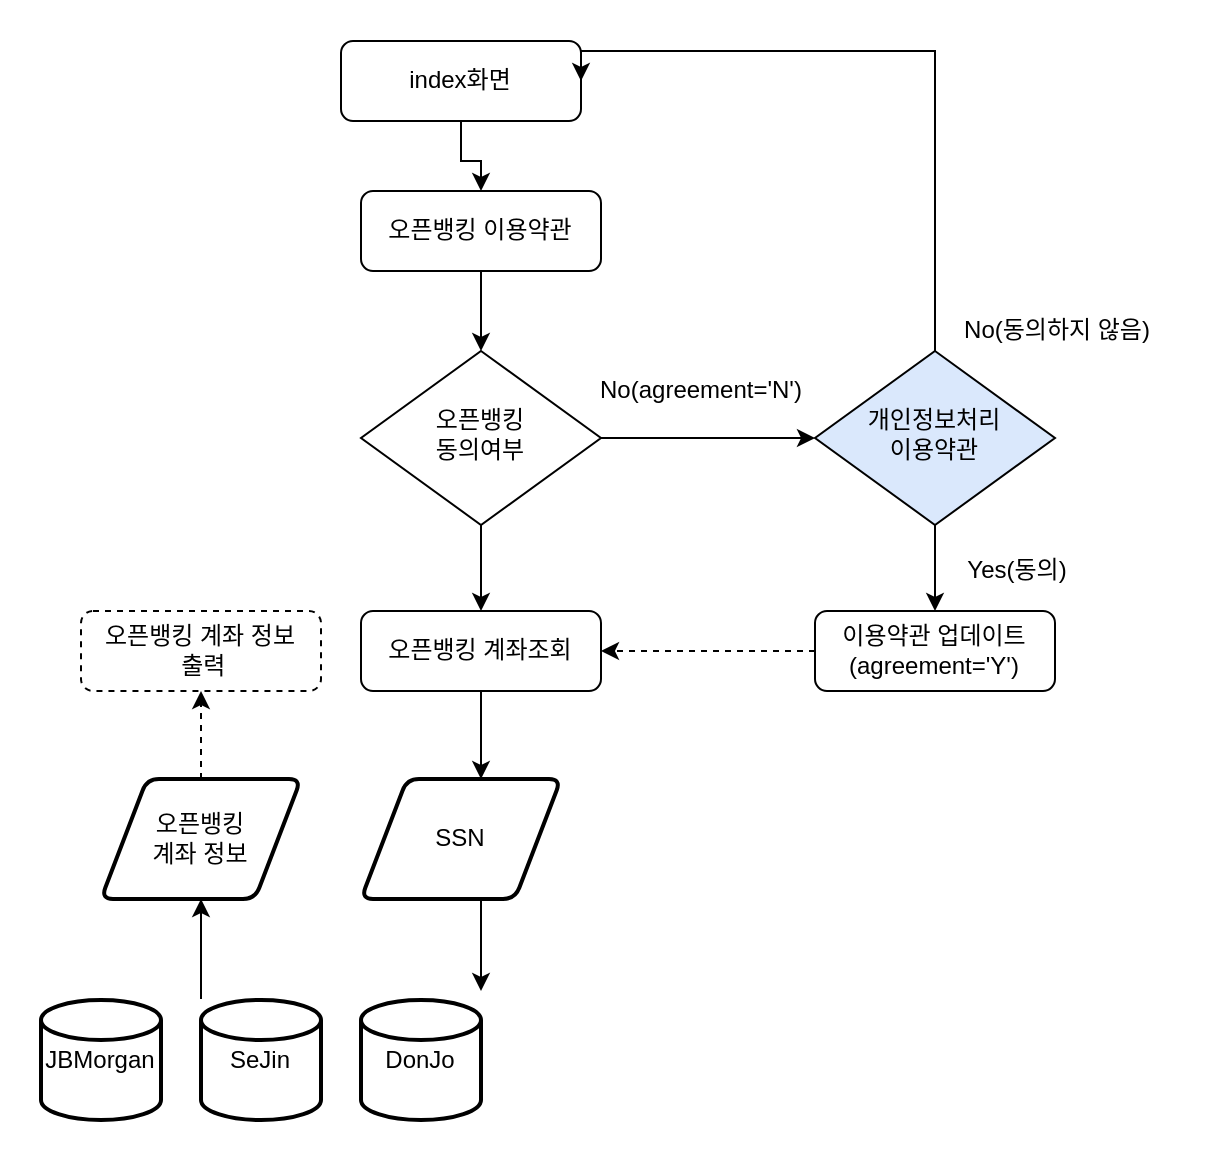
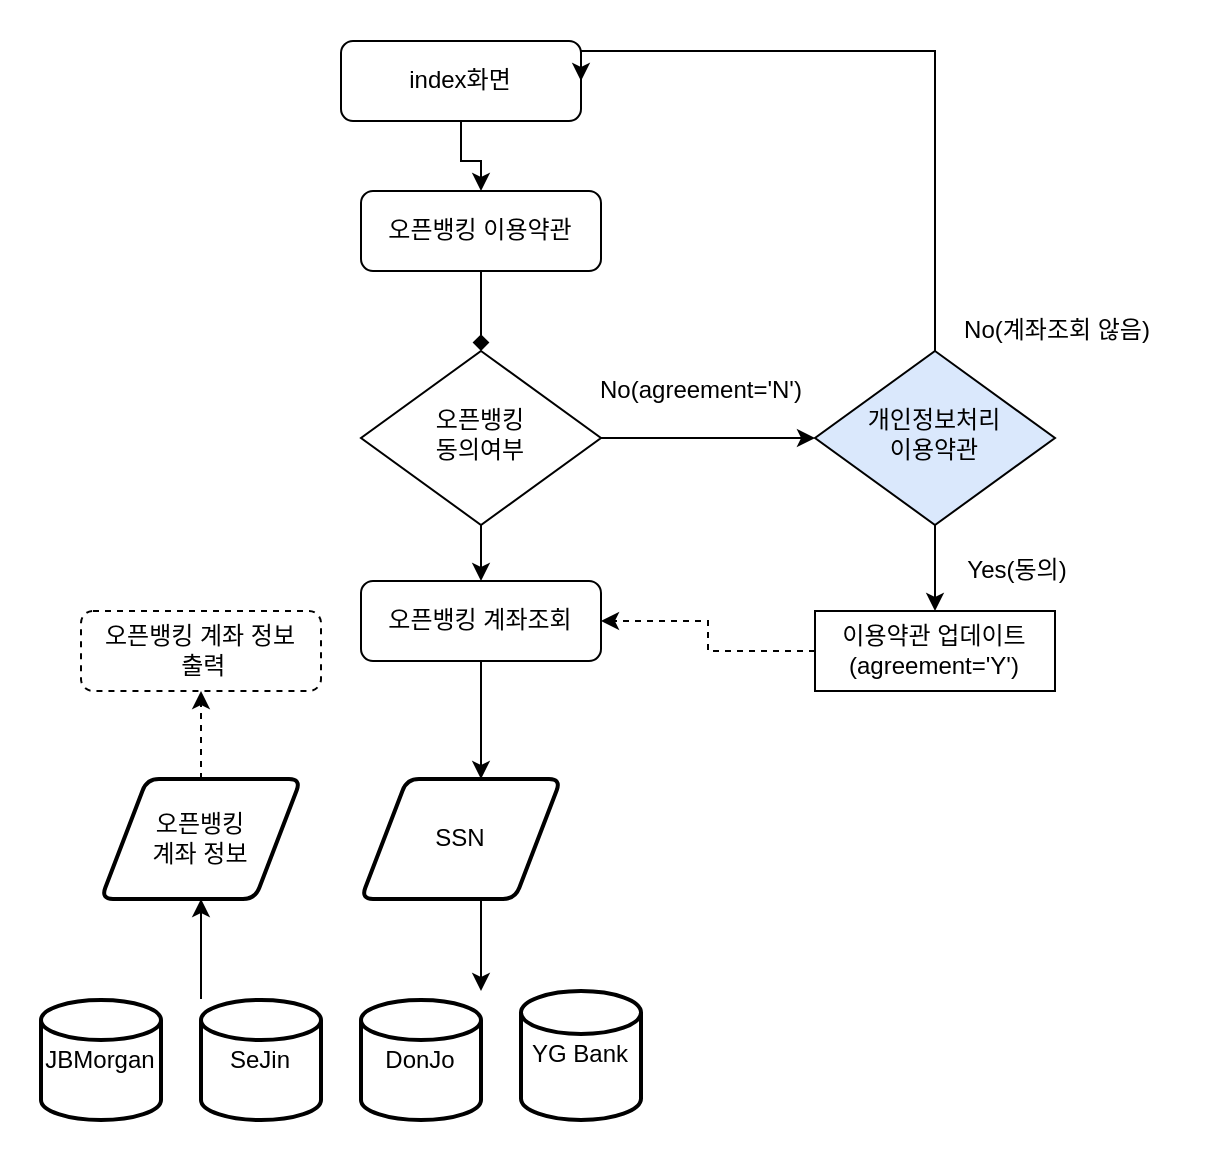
- <mxCell id="15" value="No(동의하지 않음)" style="text;html=1;resizable=0;autosize=1;align=center;verticalAlign=middle;points=[];fillColor=none;strokeColor=none;rounded=0;" vertex="1" parent="1"><mxGeometry x="473" y="155" width="110" height="20" as="geometry" /></mxCell>
+ <mxCell id="15" value="No(계좌조회 않음)" style="text;html=1;resizable=0;autosize=1;align=center;verticalAlign=middle;points=[];fillColor=none;strokeColor=none;rounded=0;" vertex="1" parent="1"><mxGeometry x="473" y="155" width="110" height="20" as="geometry" /></mxCell>
- <mxCell id="2" value="" style="edgeStyle=orthogonalEdgeStyle;rounded=0;orthogonalLoop=1;jettySize=auto;html=1;entryX=0.5;entryY=0;entryDx=0;entryDy=0;" edge="1" parent="1" source="3" target="13"><mxGeometry relative="1" as="geometry"><mxPoint x="240" y="182" as="targetPoint" /></mxGeometry></mxCell>
+ <mxCell id="2" value="" style="edgeStyle=orthogonalEdgeStyle;rounded=0;orthogonalLoop=1;jettySize=auto;html=1;entryX=0.5;entryY=0;entryDx=0;entryDy=0;endArrow=diamond;" edge="1" parent="1" source="3" target="13"><mxGeometry relative="1" as="geometry"><mxPoint x="240" y="182" as="targetPoint" /></mxGeometry></mxCell>
- <mxCell id="18" value="오픈뱅킹 계좌조회" style="rounded=1;whiteSpace=wrap;html=1;" vertex="1" parent="1"><mxGeometry x="180" y="305" width="120" height="40" as="geometry" /></mxCell>
+ <mxCell id="18" value="오픈뱅킹 계좌조회" style="rounded=1;whiteSpace=wrap;html=1;" vertex="1" parent="1"><mxGeometry x="180" y="290" width="120" height="40" as="geometry" /></mxCell>
- <mxCell id="10" value="이용약관 업데이트&lt;br&gt;(agreement='Y')" style="rounded=1;whiteSpace=wrap;html=1;" vertex="1" parent="1"><mxGeometry x="407" y="305" width="120" height="40" as="geometry" /></mxCell>
+ <mxCell id="10" value="이용약관 업데이트&lt;br&gt;(agreement='Y')" style="whiteSpace=wrap;html=1;rounded=0;" vertex="1" parent="1"><mxGeometry x="407" y="305" width="120" height="40" as="geometry" /></mxCell>
+ <mxCell id="23" value="YG Bank" style="strokeWidth=2;html=1;shape=mxgraph.flowchart.database;whiteSpace=wrap;" vertex="1" parent="1"><mxGeometry x="260" y="495" width="60" height="64.5" as="geometry" /></mxCell>
